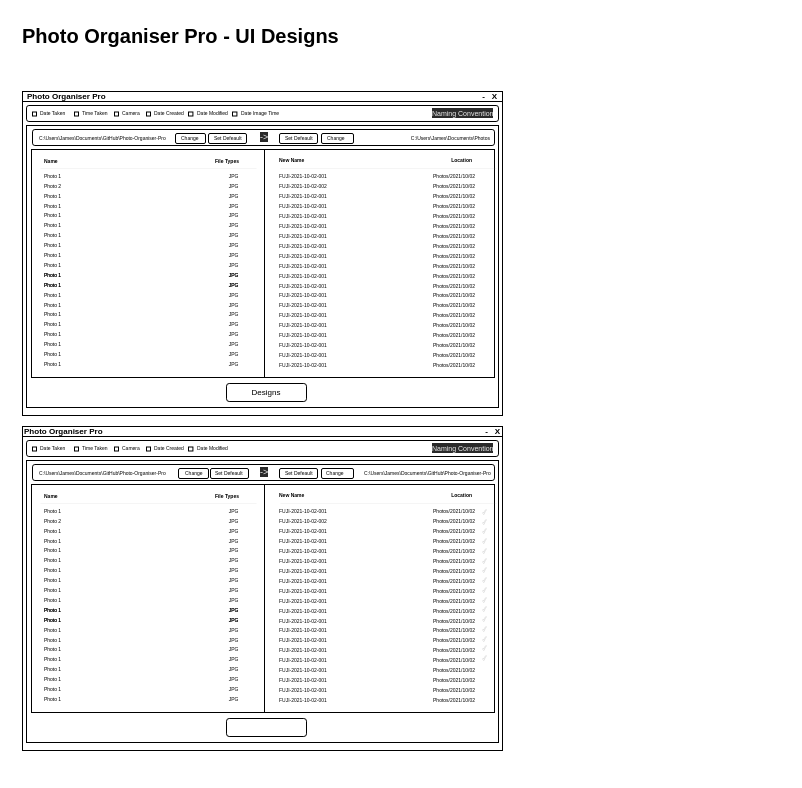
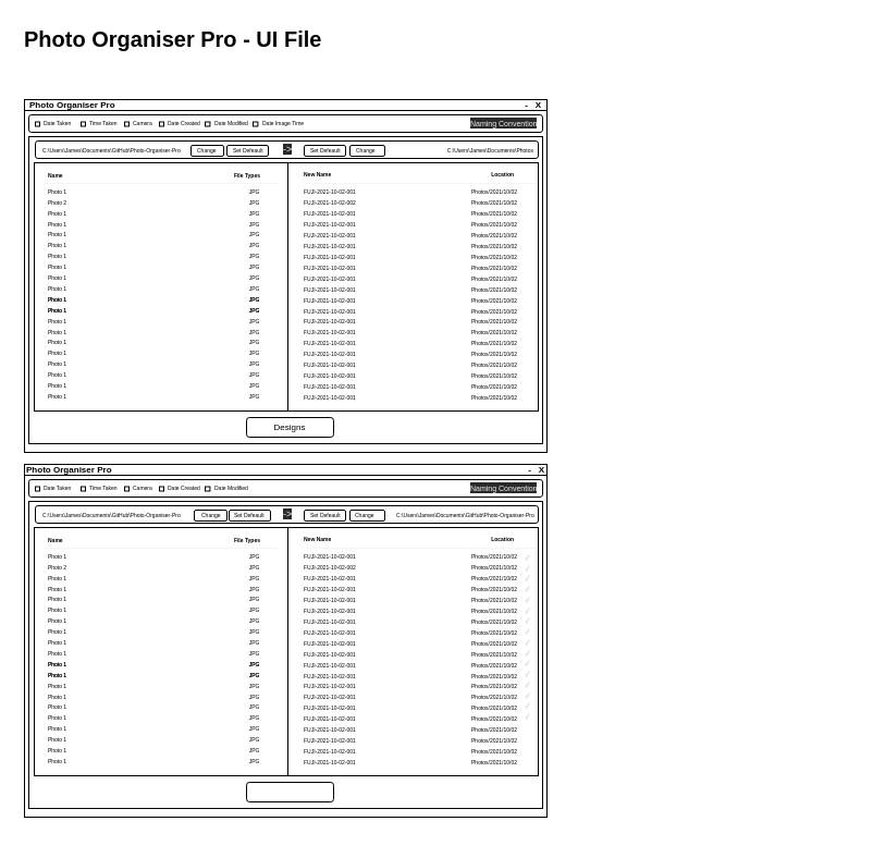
- <mxCell id="139" value="&lt;h1&gt;Photo Organiser Pro - UI Designs&lt;/h1&gt;" style="text;html=1;strokeColor=none;fillColor=none;align=left;verticalAlign=middle;whiteSpace=wrap;rounded=0;fontSize=10;" parent="1" vertex="1"><mxGeometry x="20" y="20" width="760" height="30" as="geometry" /></mxCell>
+ <mxCell id="139" value="&lt;h1&gt;Photo Organiser Pro - UI File&lt;/h1&gt;" style="text;html=1;strokeColor=none;fillColor=none;align=left;verticalAlign=middle;whiteSpace=wrap;rounded=0;fontSize=10;" parent="1" vertex="1"><mxGeometry x="20" y="20" width="760" height="30" as="geometry" /></mxCell>
